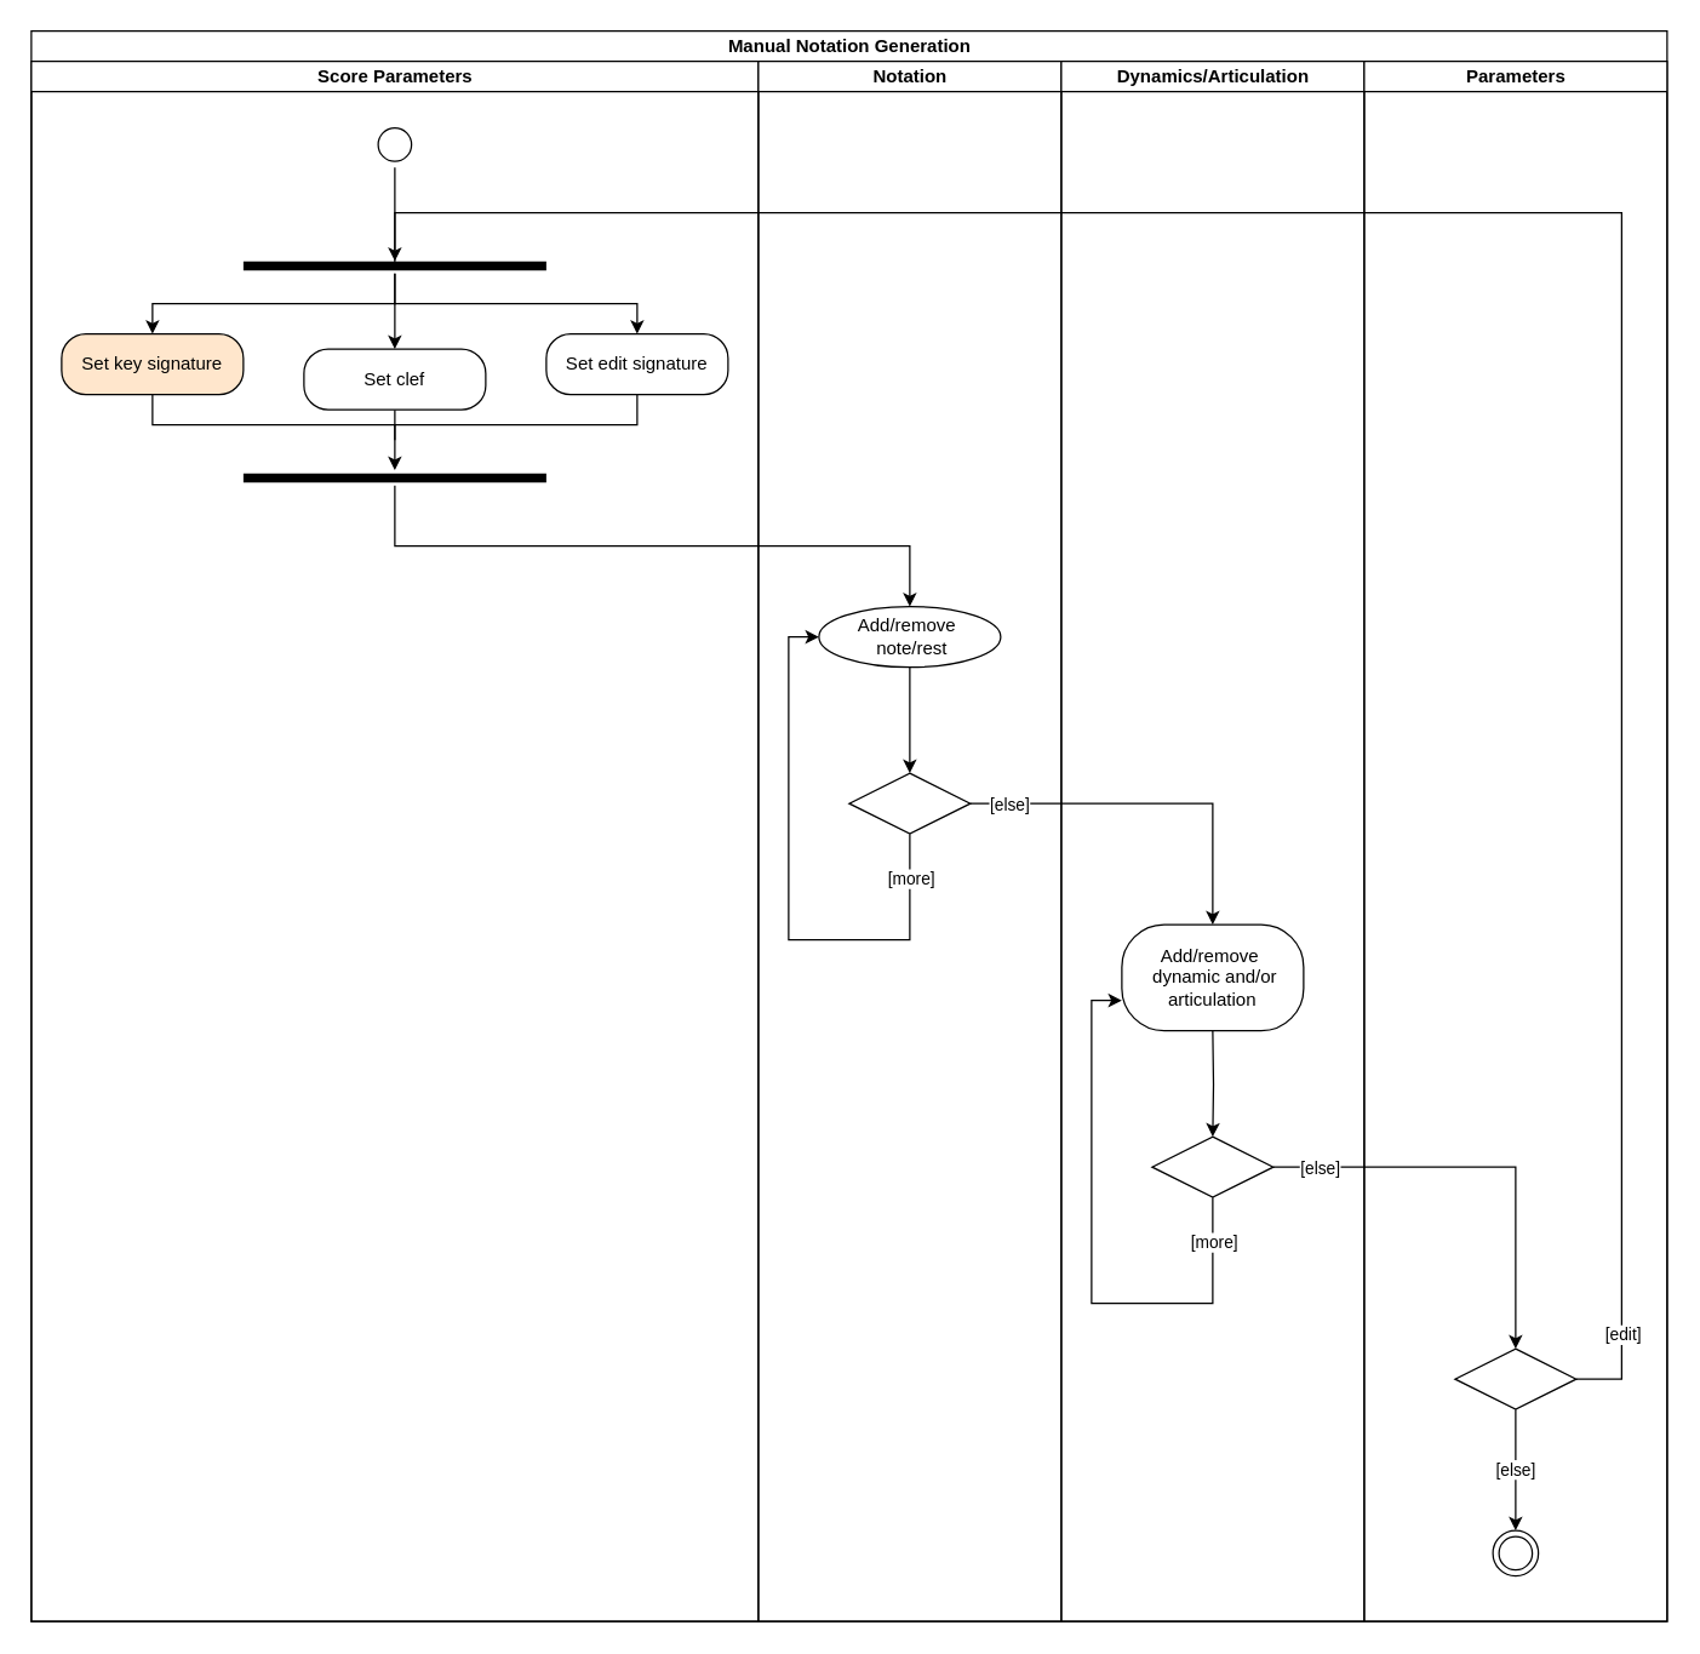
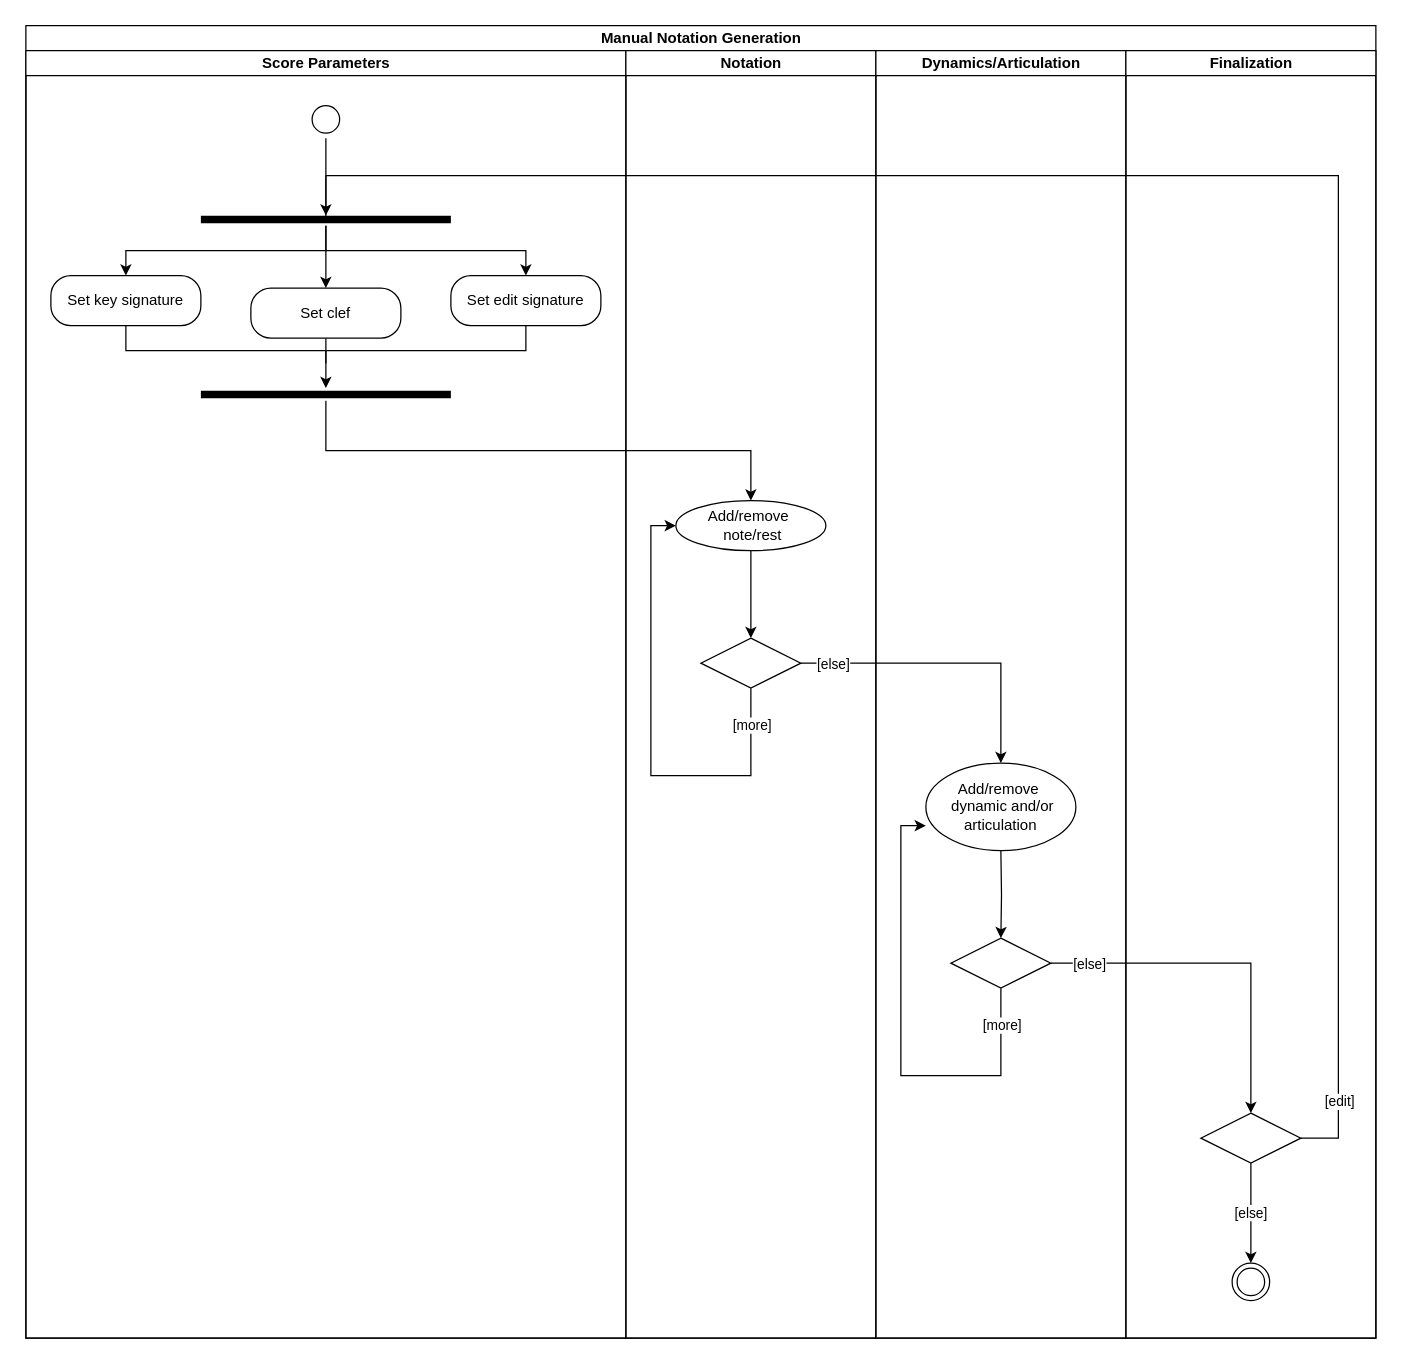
- <mxCell id="33" value="Parameters" style="swimlane;startSize=20;html=1;" parent="2" vertex="1"><mxGeometry x="880" y="20" width="200" height="1030" as="geometry" /></mxCell>
+ <mxCell id="33" value="Finalization" style="swimlane;startSize=20;html=1;" parent="2" vertex="1"><mxGeometry x="880" y="20" width="200" height="1030" as="geometry" /></mxCell>
- <mxCell id="5" value="Set key signature" style="rounded=1;whiteSpace=wrap;html=1;arcSize=40;fillColor=#ffe6cc;" parent="3" vertex="1"><mxGeometry x="20" y="180" width="120" height="40" as="geometry" /></mxCell>
+ <mxCell id="5" value="Set key signature" style="rounded=1;whiteSpace=wrap;html=1;arcSize=40;" parent="3" vertex="1"><mxGeometry x="20" y="180" width="120" height="40" as="geometry" /></mxCell>
- <mxCell id="24" value="&lt;div&gt;Add/remove&amp;nbsp;&lt;/div&gt;&lt;div&gt;&amp;nbsp;dynamic and/or articulation&lt;/div&gt;" style="rounded=1;whiteSpace=wrap;html=1;arcSize=40;" parent="23" vertex="1"><mxGeometry x="40" y="570" width="120" height="70" as="geometry" /></mxCell>
+ <mxCell id="24" value="&lt;div&gt;Add/remove&amp;nbsp;&lt;/div&gt;&lt;div&gt;&amp;nbsp;dynamic and/or articulation&lt;/div&gt;" style="ellipse;whiteSpace=wrap;html=1;arcSize=40;" parent="23" vertex="1"><mxGeometry x="40" y="570" width="120" height="70" as="geometry" /></mxCell>
